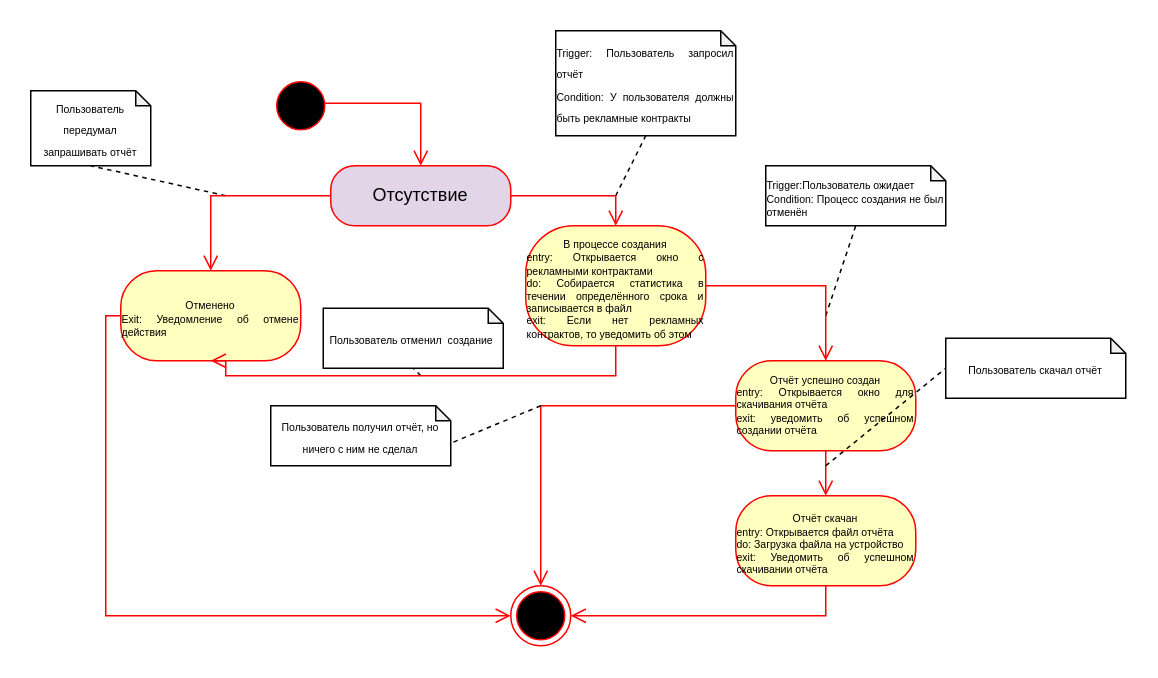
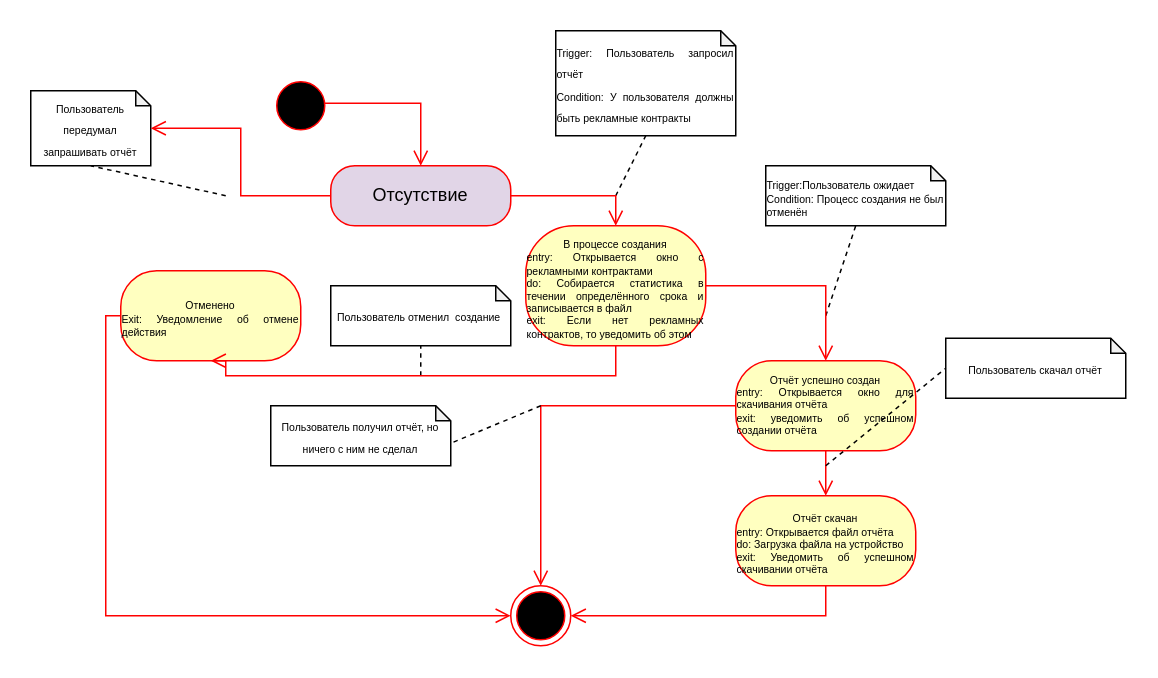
- <mxCell id="13" value="" style="edgeStyle=orthogonalEdgeStyle;html=1;verticalAlign=bottom;endArrow=open;endSize=8;strokeColor=#ff0000;rounded=0;fontFamily=Helvetica;fontSize=12;fontColor=default;exitX=0;exitY=0.5;exitDx=0;exitDy=0;entryX=0.5;entryY=0;entryDx=0;entryDy=0;" parent="1" source="14" target="12" edge="1"><mxGeometry relative="1" as="geometry"><mxPoint x="-10" y="290" as="targetPoint" /></mxGeometry></mxCell>
+ <mxCell id="13" value="" style="edgeStyle=orthogonalEdgeStyle;html=1;verticalAlign=bottom;endArrow=open;endSize=8;strokeColor=#ff0000;rounded=0;fontFamily=Helvetica;fontSize=12;fontColor=default;exitX=0;exitY=0.5;exitDx=0;exitDy=0;" parent="1" source="14" target="2" edge="1"><mxGeometry relative="1" as="geometry"><mxPoint x="-10" y="290" as="targetPoint" /></mxGeometry></mxCell>
- <mxCell id="6" value="&lt;span style=&quot;font-size: 7px;&quot;&gt;Пользователь отменил&amp;nbsp; создание&amp;nbsp;&lt;/span&gt;" style="shape=note;whiteSpace=wrap;html=1;backgroundOutline=1;darkOpacity=0.05;strokeColor=default;align=center;verticalAlign=middle;fontFamily=Helvetica;fontSize=12;fontColor=default;fillColor=default;size=10;" parent="1" vertex="1"><mxGeometry x="215" y="205" width="120" height="40" as="geometry" /></mxCell>
+ <mxCell id="6" value="&lt;span style=&quot;font-size: 7px;&quot;&gt;Пользователь отменил&amp;nbsp; создание&amp;nbsp;&lt;/span&gt;" style="shape=note;whiteSpace=wrap;html=1;backgroundOutline=1;darkOpacity=0.05;strokeColor=default;align=center;verticalAlign=middle;fontFamily=Helvetica;fontSize=12;fontColor=default;fillColor=default;size=10;" parent="1" vertex="1"><mxGeometry x="220" y="190" width="120" height="40" as="geometry" /></mxCell>
